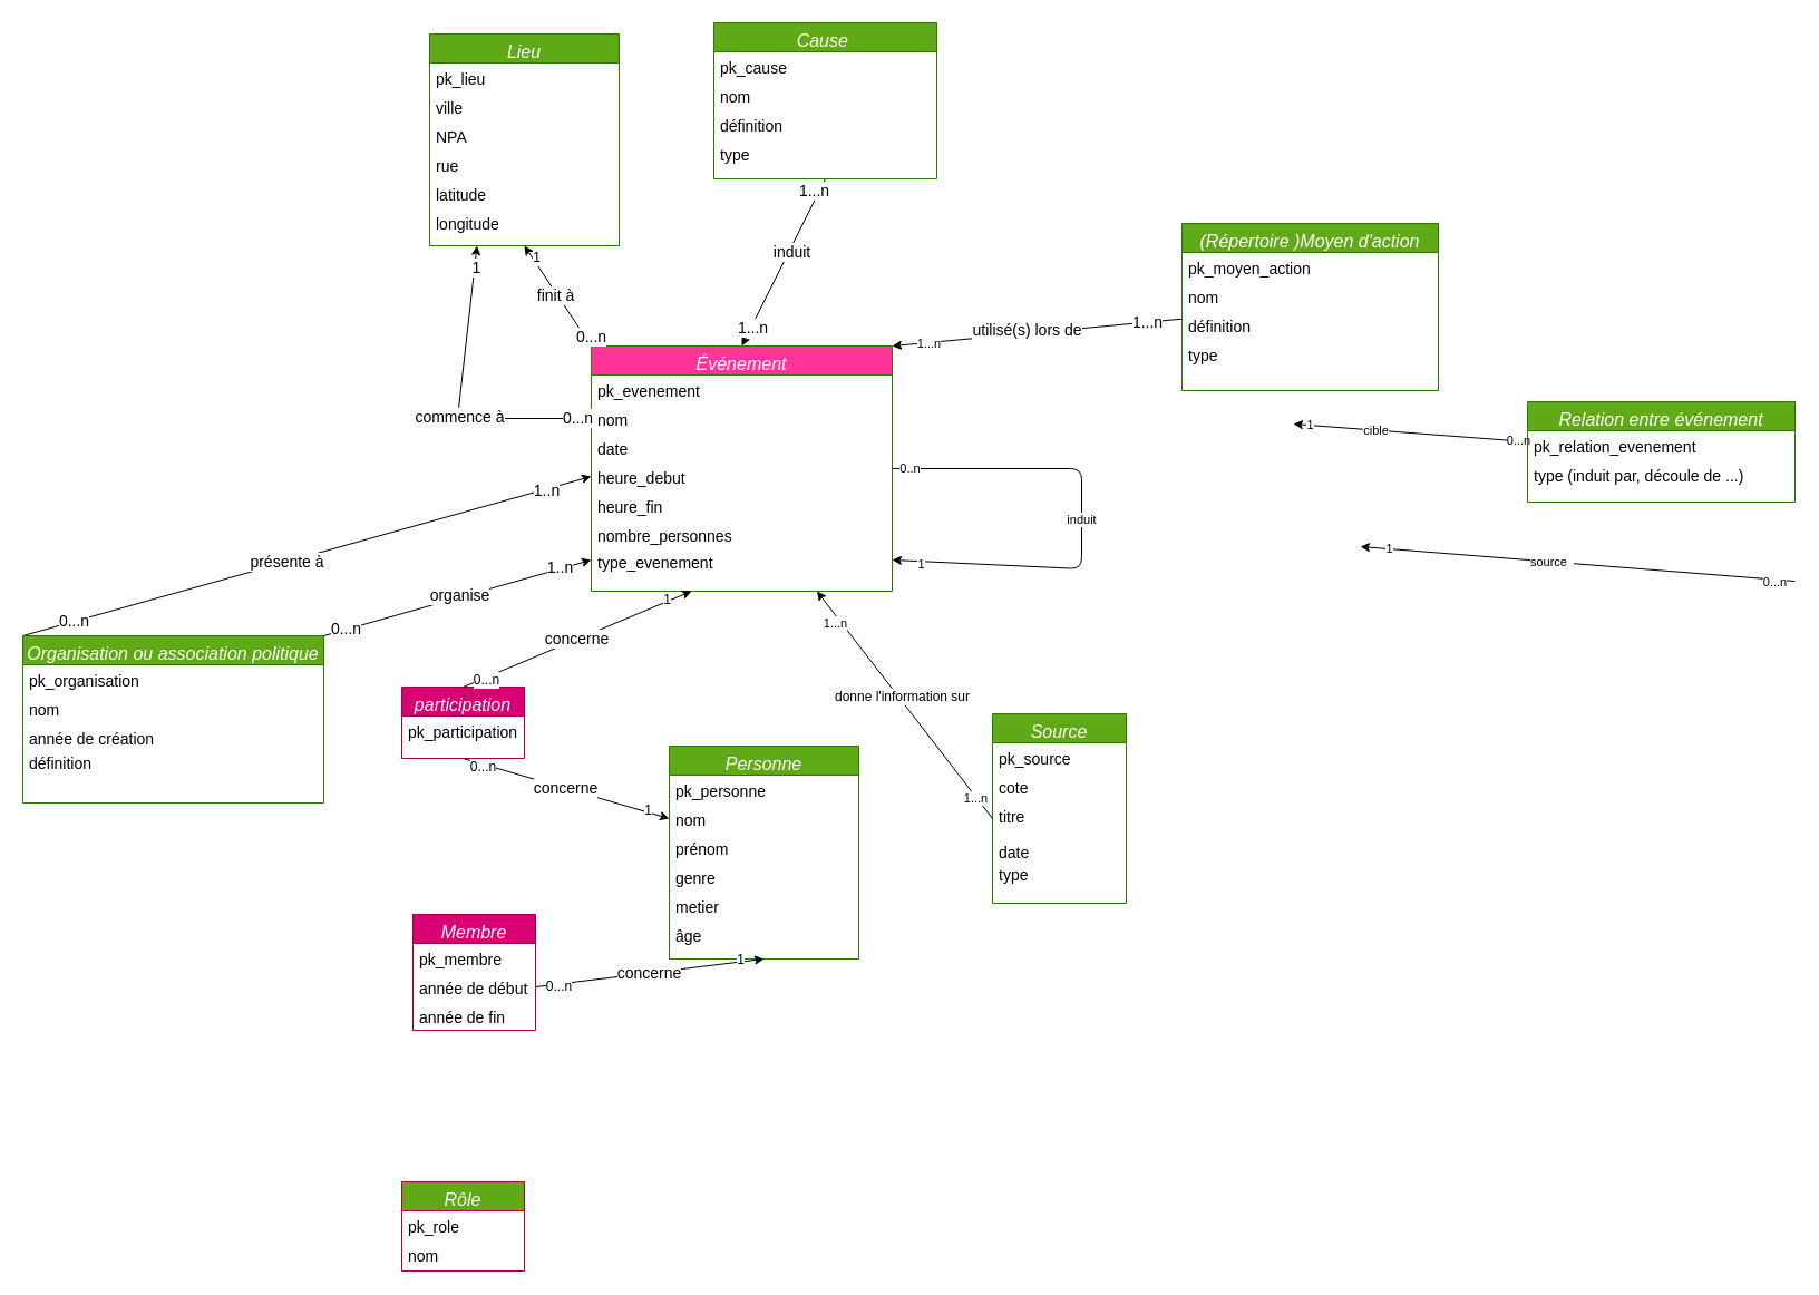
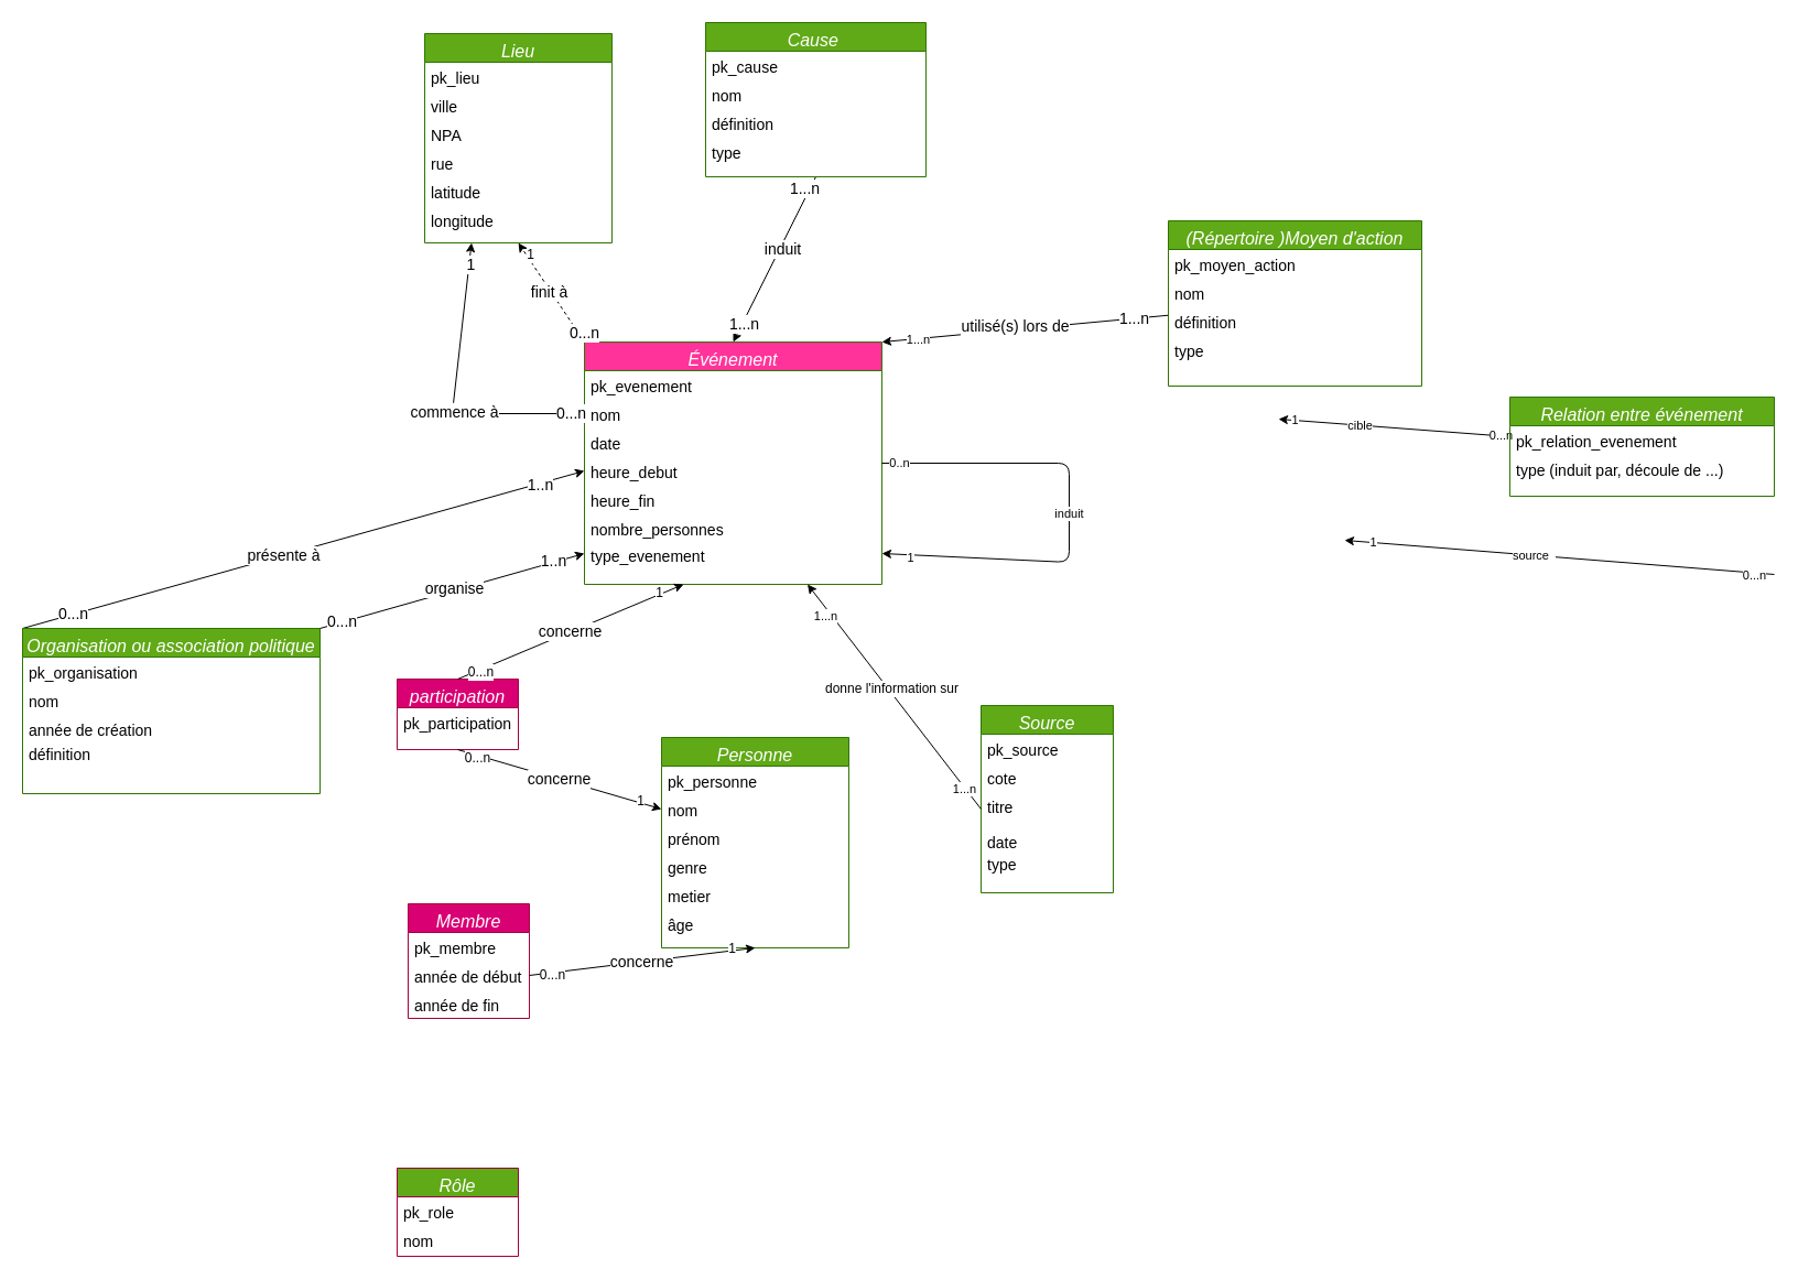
- <mxCell id="14" value="&lt;font style=&quot;font-size: 14px;&quot;&gt;finit à&amp;nbsp;&lt;/font&gt;" style="edgeStyle=none;html=1;exitX=0;exitY=0;exitDx=0;exitDy=0;entryX=0.5;entryY=1;entryDx=0;entryDy=0;" parent="1" source="2" target="21" edge="1"><mxGeometry relative="1" as="geometry" /></mxCell>
+ <mxCell id="14" value="&lt;font style=&quot;font-size: 14px;&quot;&gt;finit à&amp;nbsp;&lt;/font&gt;" style="edgeStyle=none;html=1;exitX=0;exitY=0;exitDx=0;exitDy=0;entryX=0.5;entryY=1;entryDx=0;entryDy=0;dashed=1;" parent="1" source="2" target="21" edge="1"><mxGeometry relative="1" as="geometry" /></mxCell>
